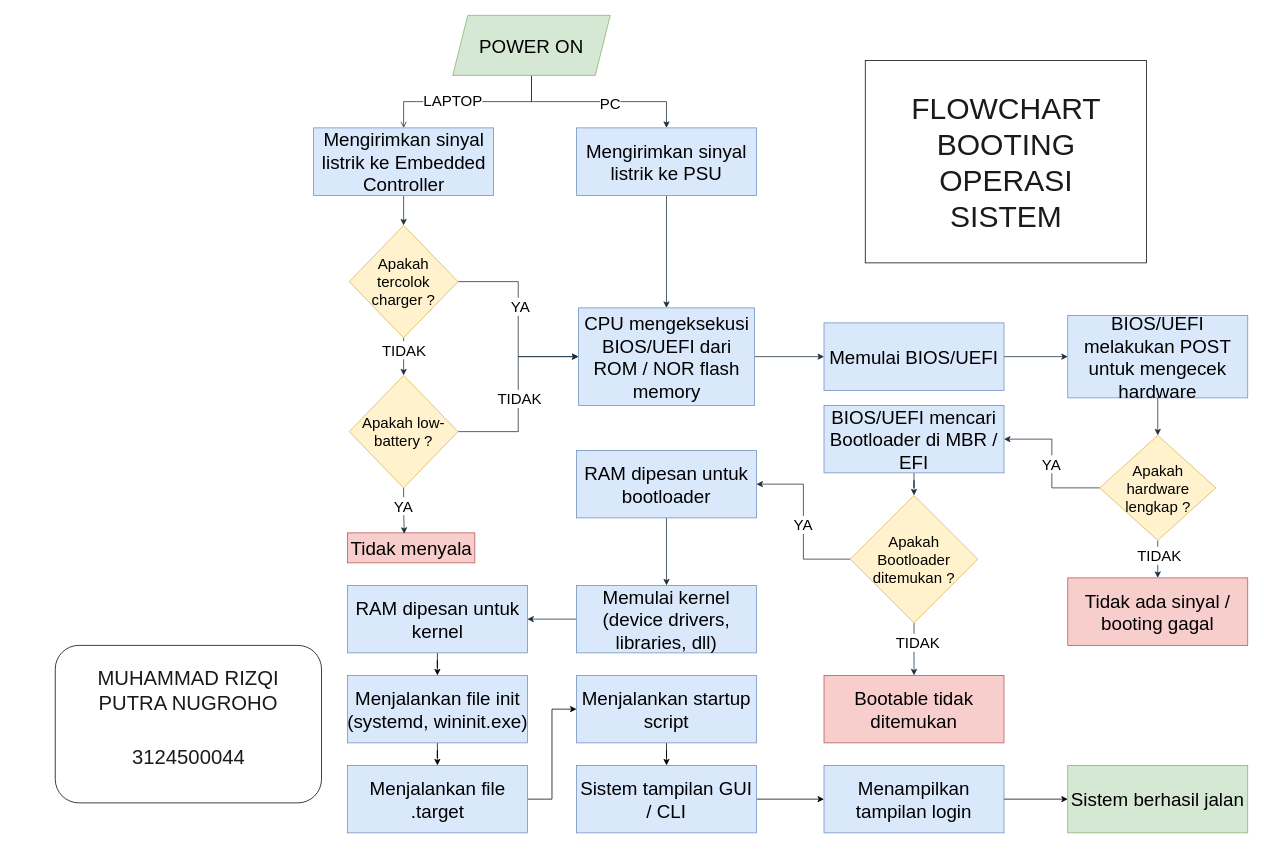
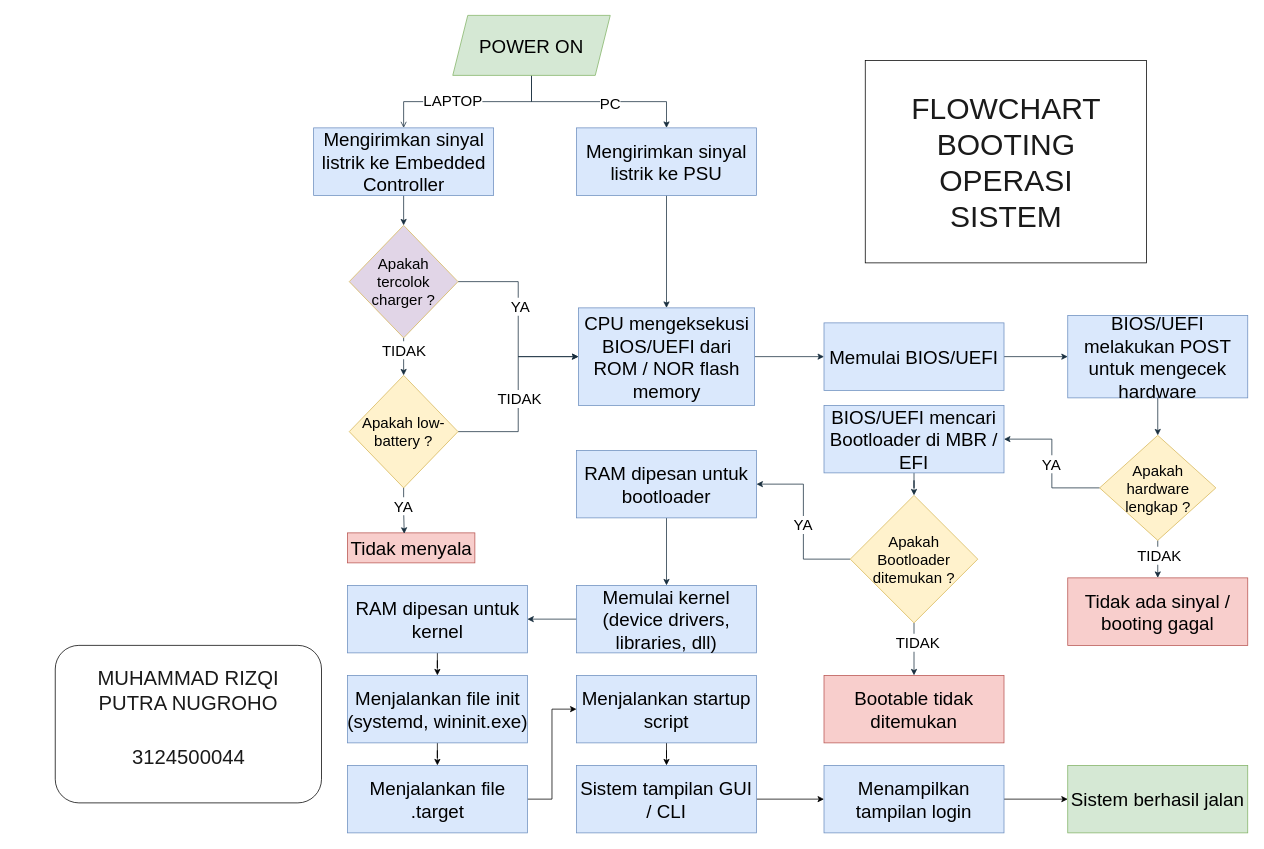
- <mxCell id="46" value="&lt;div&gt;&lt;span style=&quot;background-color: transparent; color: light-dark(rgb(0, 0, 0), rgb(255, 255, 255)); font-size: 20px;&quot;&gt;Apakah tercolok charger ?&lt;/span&gt;&lt;/div&gt;" style="rhombus;whiteSpace=wrap;html=1;labelBackgroundColor=none;fillColor=#fff2cc;strokeColor=#d6b656;" parent="1" vertex="1"><mxGeometry x="465" y="300" width="145" height="150" as="geometry" /></mxCell>
+ <mxCell id="46" value="&lt;div&gt;&lt;span style=&quot;background-color: transparent; color: light-dark(rgb(0, 0, 0), rgb(255, 255, 255)); font-size: 20px;&quot;&gt;Apakah tercolok charger ?&lt;/span&gt;&lt;/div&gt;" style="rhombus;whiteSpace=wrap;html=1;labelBackgroundColor=none;fillColor=#e1d5e7;strokeColor=#d6b656;" parent="1" vertex="1"><mxGeometry x="465" y="300" width="145" height="150" as="geometry" /></mxCell>
